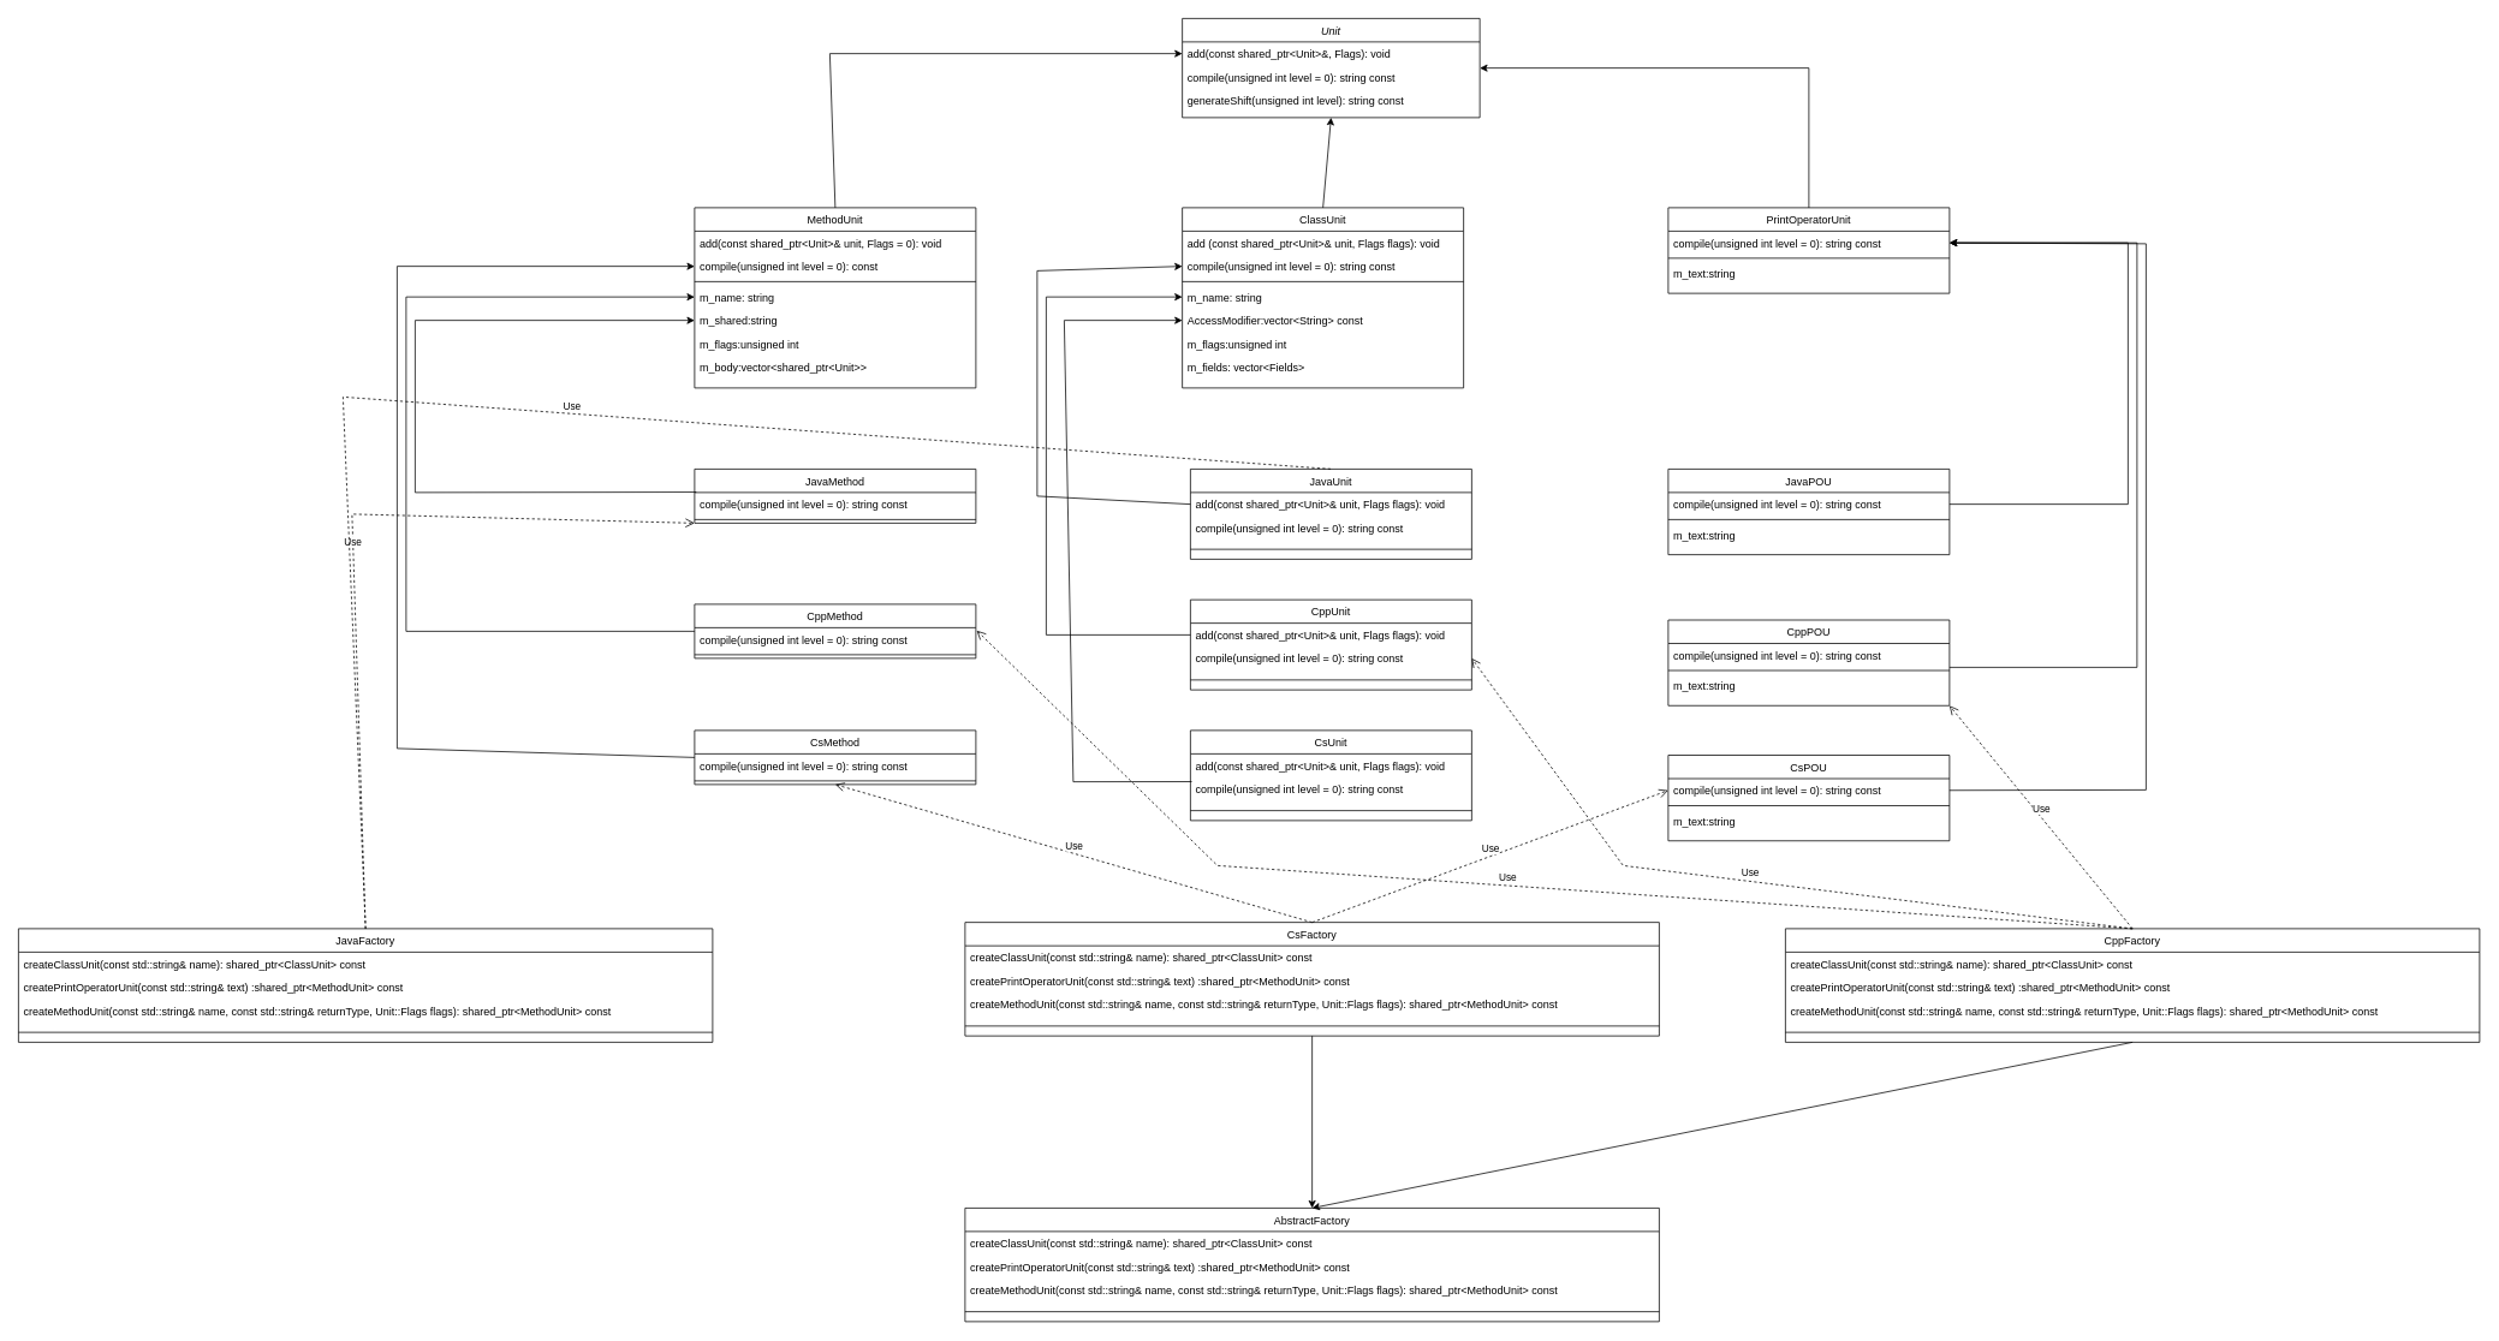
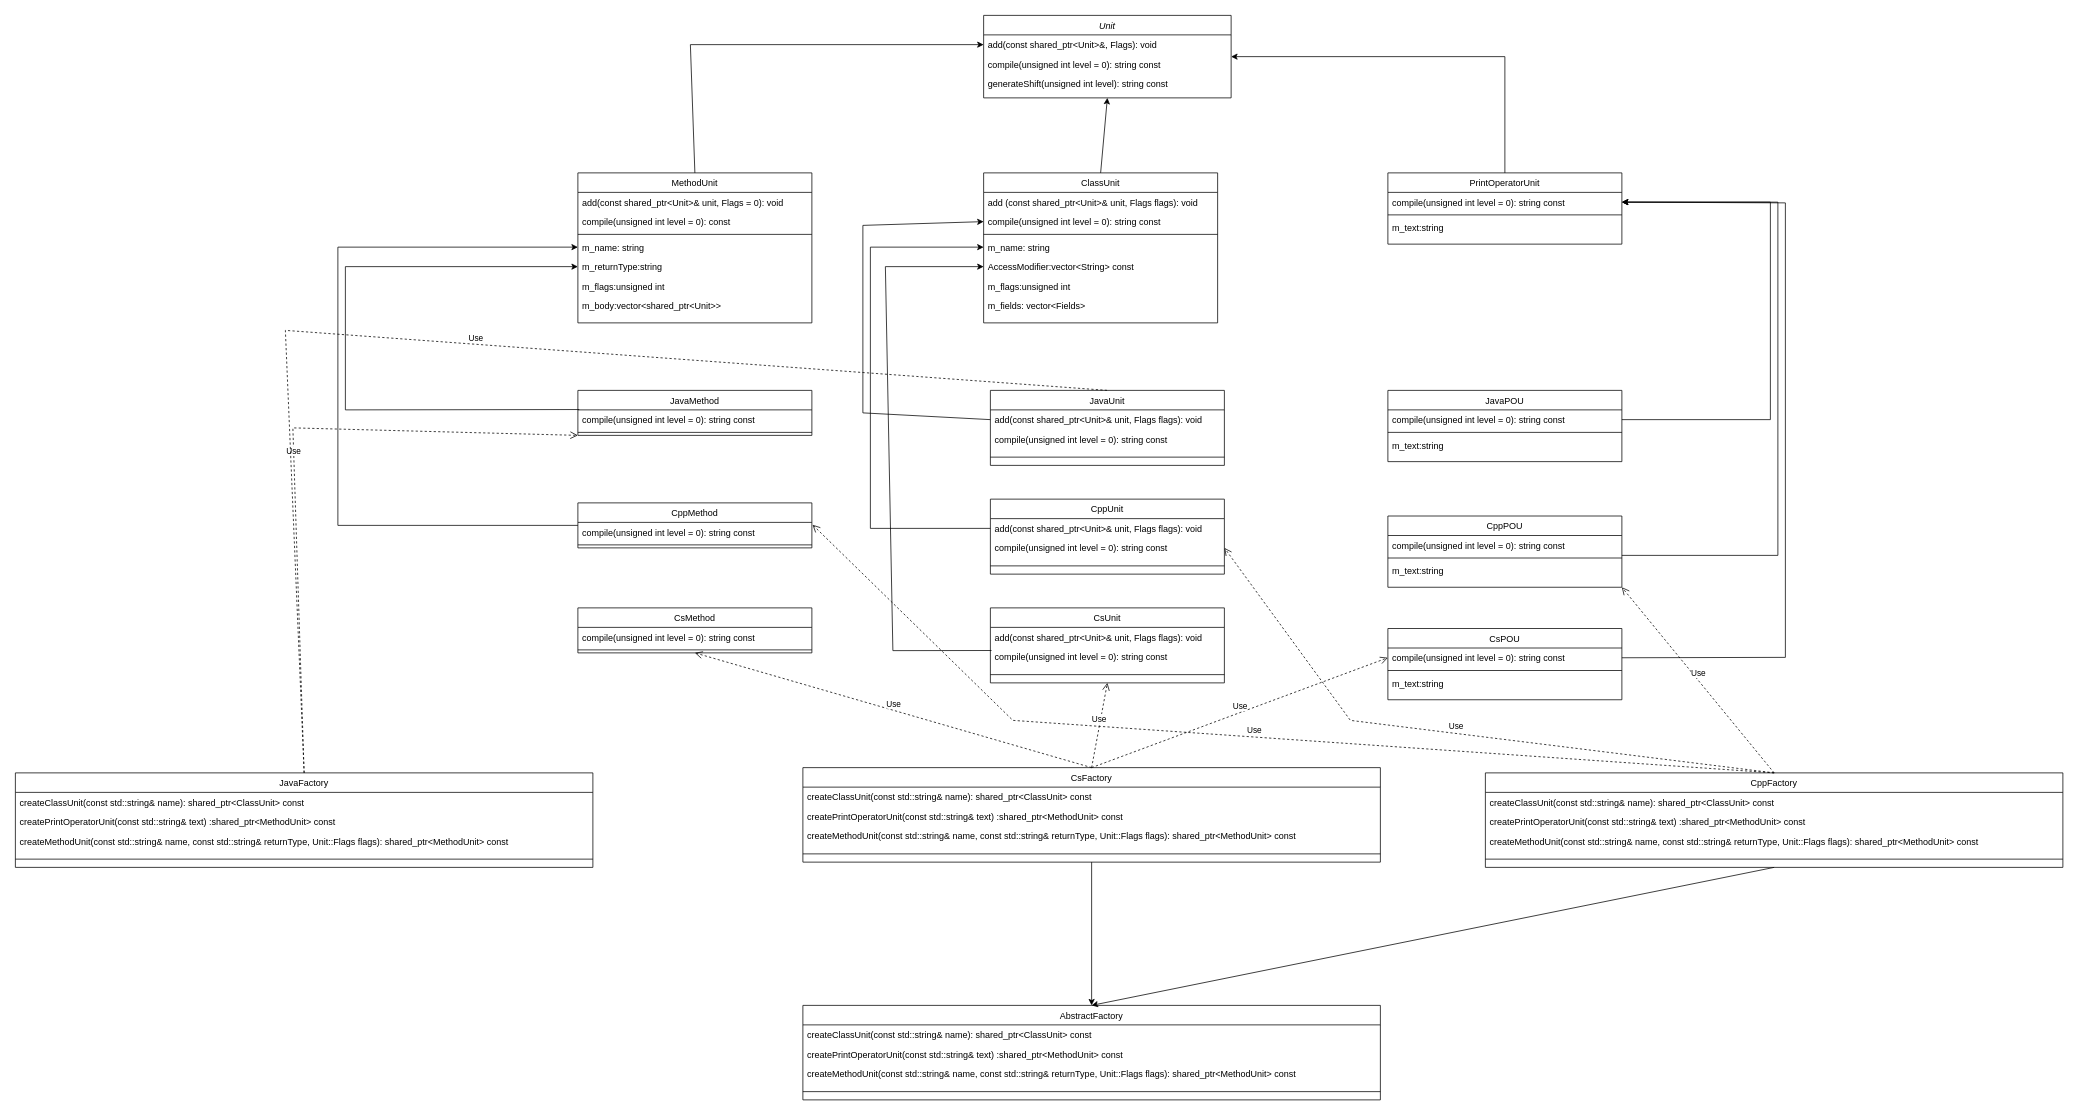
- <mxCell id="11" value="m_shared:string" style="text;align=left;verticalAlign=top;spacingLeft=4;spacingRight=4;overflow=hidden;rotatable=0;points=[[0,0.5],[1,0.5]];portConstraint=eastwest;" parent="6" vertex="1"><mxGeometry y="112" width="312" height="26" as="geometry" /></mxCell>
+ <mxCell id="11" value="m_returnType:string" style="text;align=left;verticalAlign=top;spacingLeft=4;spacingRight=4;overflow=hidden;rotatable=0;points=[[0,0.5],[1,0.5]];portConstraint=eastwest;" parent="6" vertex="1"><mxGeometry y="112" width="312" height="26" as="geometry" /></mxCell>
- <mxCell id="81" value="" style="endArrow=classic;html=1;rounded=0;exitX=0;exitY=0.5;exitDx=0;exitDy=0;entryX=0;entryY=0.5;entryDx=0;entryDy=0;" edge="1" parent="1" source="36" target="8"><mxGeometry width="50" height="50" relative="1" as="geometry"><mxPoint x="1430" y="590" as="sourcePoint" /><mxPoint x="1480" y="540" as="targetPoint" /><Array as="points"><mxPoint x="440" y="830" /><mxPoint x="440" y="295" /></Array></mxGeometry></mxCell>
+ <mxCell id="90" value="Use" style="html=1;verticalAlign=bottom;endArrow=open;dashed=1;endSize=8;curved=0;rounded=0;exitX=0.5;exitY=0;exitDx=0;exitDy=0;entryX=0.5;entryY=1;entryDx=0;entryDy=0;" edge="1" parent="1" source="59" target="51"><mxGeometry relative="1" as="geometry"><mxPoint x="1530" y="870" as="sourcePoint" /><mxPoint x="1450" y="870" as="targetPoint" /></mxGeometry></mxCell>
